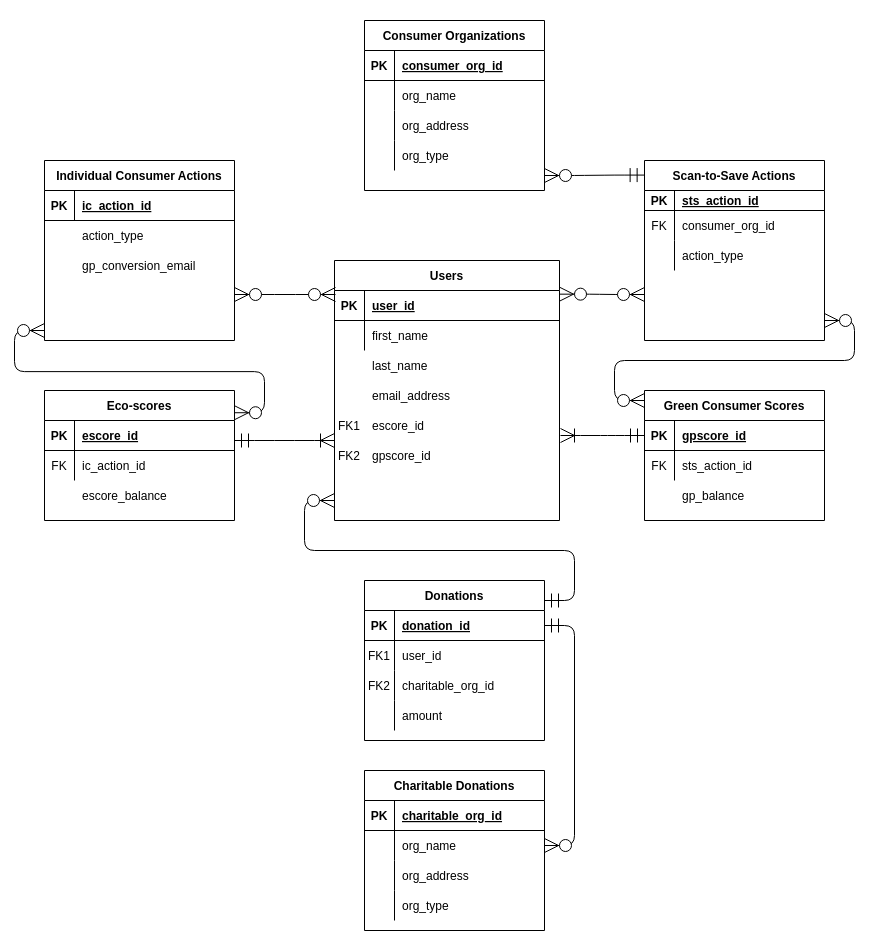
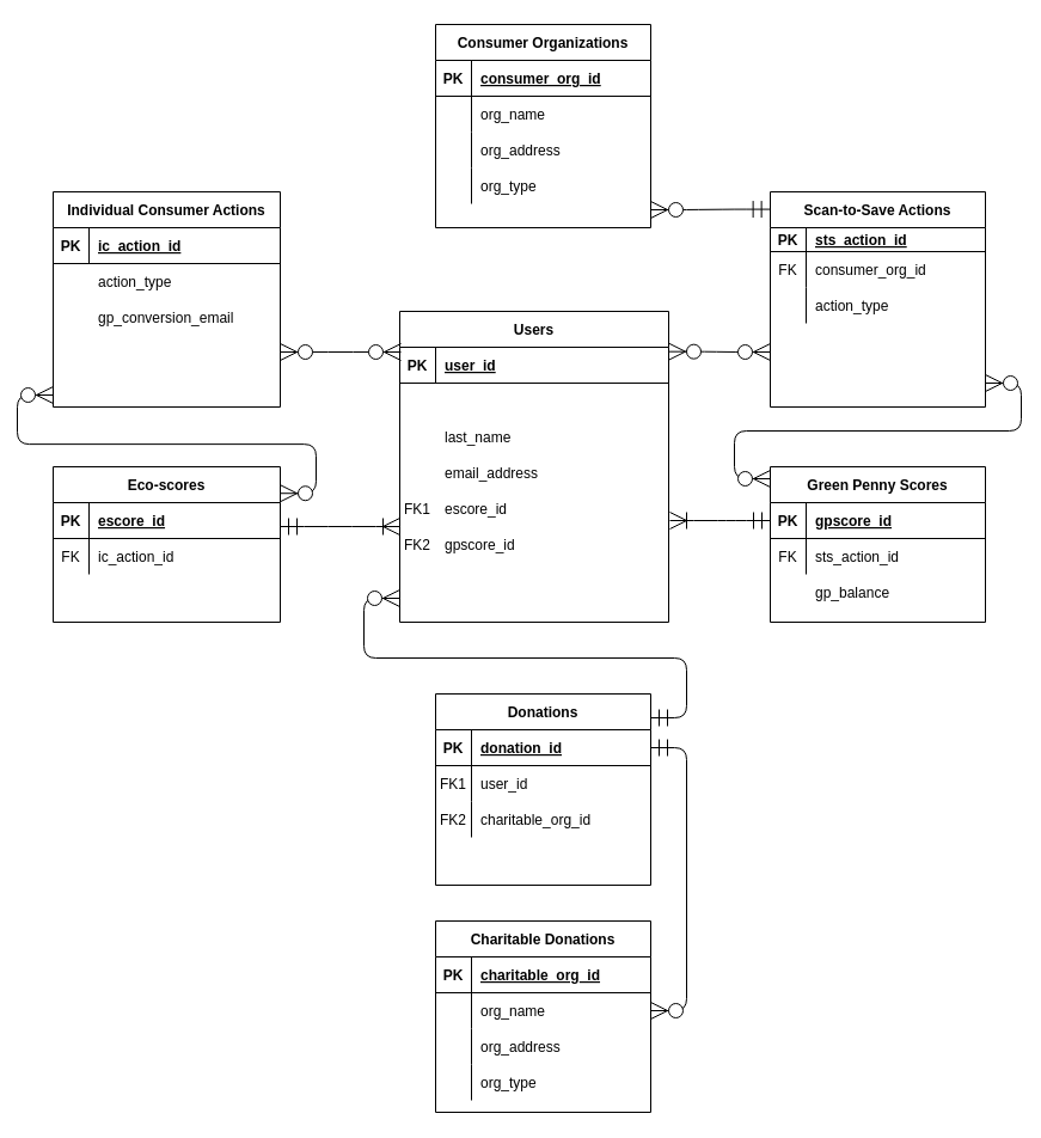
- <mxCell id="12" value="first_name" style="shape=partialRectangle;overflow=hidden;connectable=0;fillColor=none;top=0;left=0;bottom=0;right=0;align=left;spacingLeft=6;" parent="10" vertex="1"><mxGeometry x="30" width="195" height="30" as="geometry" /></mxCell>
- <mxCell id="82" value="Green Consumer Scores" style="shape=table;startSize=30;container=1;collapsible=1;childLayout=tableLayout;fixedRows=1;rowLines=0;fontStyle=1;align=center;resizeLast=1;" parent="1" vertex="1"><mxGeometry x="620" y="390" width="180" height="130" as="geometry" /></mxCell>
+ <mxCell id="82" value="Green Penny Scores" style="shape=table;startSize=30;container=1;collapsible=1;childLayout=tableLayout;fixedRows=1;rowLines=0;fontStyle=1;align=center;resizeLast=1;" parent="1" vertex="1"><mxGeometry x="620" y="390" width="180" height="130" as="geometry" /></mxCell>
- <mxCell id="76" value="escore_balance" style="shape=partialRectangle;connectable=0;fillColor=none;top=0;left=0;bottom=0;right=0;align=left;spacingLeft=6;overflow=hidden;" parent="1" vertex="1"><mxGeometry x="50" y="480" width="150" height="30" as="geometry" /></mxCell>
- <mxCell id="38" value="amount" style="shape=partialRectangle;connectable=0;fillColor=none;top=0;left=0;bottom=0;right=0;align=left;spacingLeft=6;overflow=hidden;" parent="36" vertex="1"><mxGeometry x="30" width="150" height="30" as="geometry" /></mxCell>
